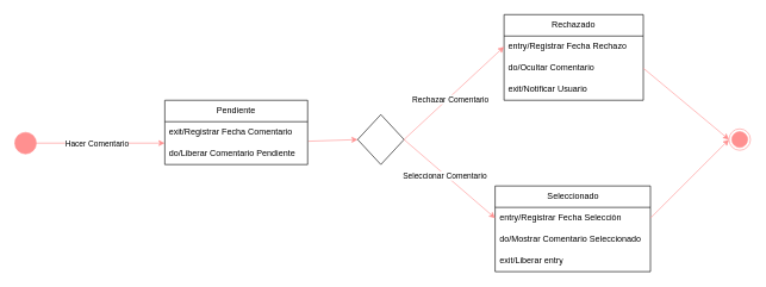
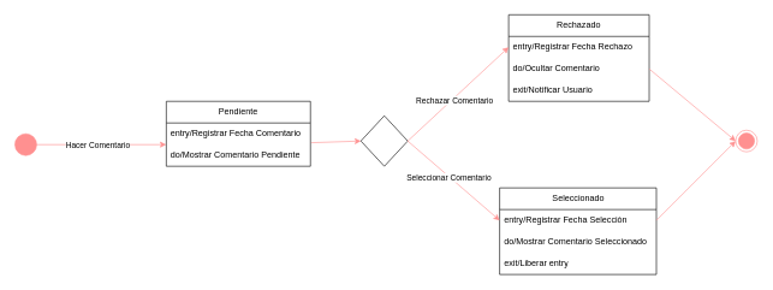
- <mxCell id="8" value="exit/Registrar Fecha Comentario" style="text;strokeColor=none;fillColor=none;align=left;verticalAlign=middle;spacingLeft=4;spacingRight=4;overflow=hidden;points=[[0,0.5],[1,0.5]];portConstraint=eastwest;rotatable=0;whiteSpace=wrap;html=1;" parent="7" vertex="1"><mxGeometry y="30" width="200" height="30" as="geometry" /></mxCell>
+ <mxCell id="8" value="entry/Registrar Fecha Comentario" style="text;strokeColor=none;fillColor=none;align=left;verticalAlign=middle;spacingLeft=4;spacingRight=4;overflow=hidden;points=[[0,0.5],[1,0.5]];portConstraint=eastwest;rotatable=0;whiteSpace=wrap;html=1;" parent="7" vertex="1"><mxGeometry y="30" width="200" height="30" as="geometry" /></mxCell>
- <mxCell id="9" value="do/Liberar Comentario Pendiente&amp;nbsp;" style="text;strokeColor=none;fillColor=none;align=left;verticalAlign=middle;spacingLeft=4;spacingRight=4;overflow=hidden;points=[[0,0.5],[1,0.5]];portConstraint=eastwest;rotatable=0;whiteSpace=wrap;html=1;" parent="7" vertex="1"><mxGeometry y="60" width="200" height="30" as="geometry" /></mxCell>
+ <mxCell id="9" value="do/Mostrar Comentario Pendiente&amp;nbsp;" style="text;strokeColor=none;fillColor=none;align=left;verticalAlign=middle;spacingLeft=4;spacingRight=4;overflow=hidden;points=[[0,0.5],[1,0.5]];portConstraint=eastwest;rotatable=0;whiteSpace=wrap;html=1;" parent="7" vertex="1"><mxGeometry y="60" width="200" height="30" as="geometry" /></mxCell>
